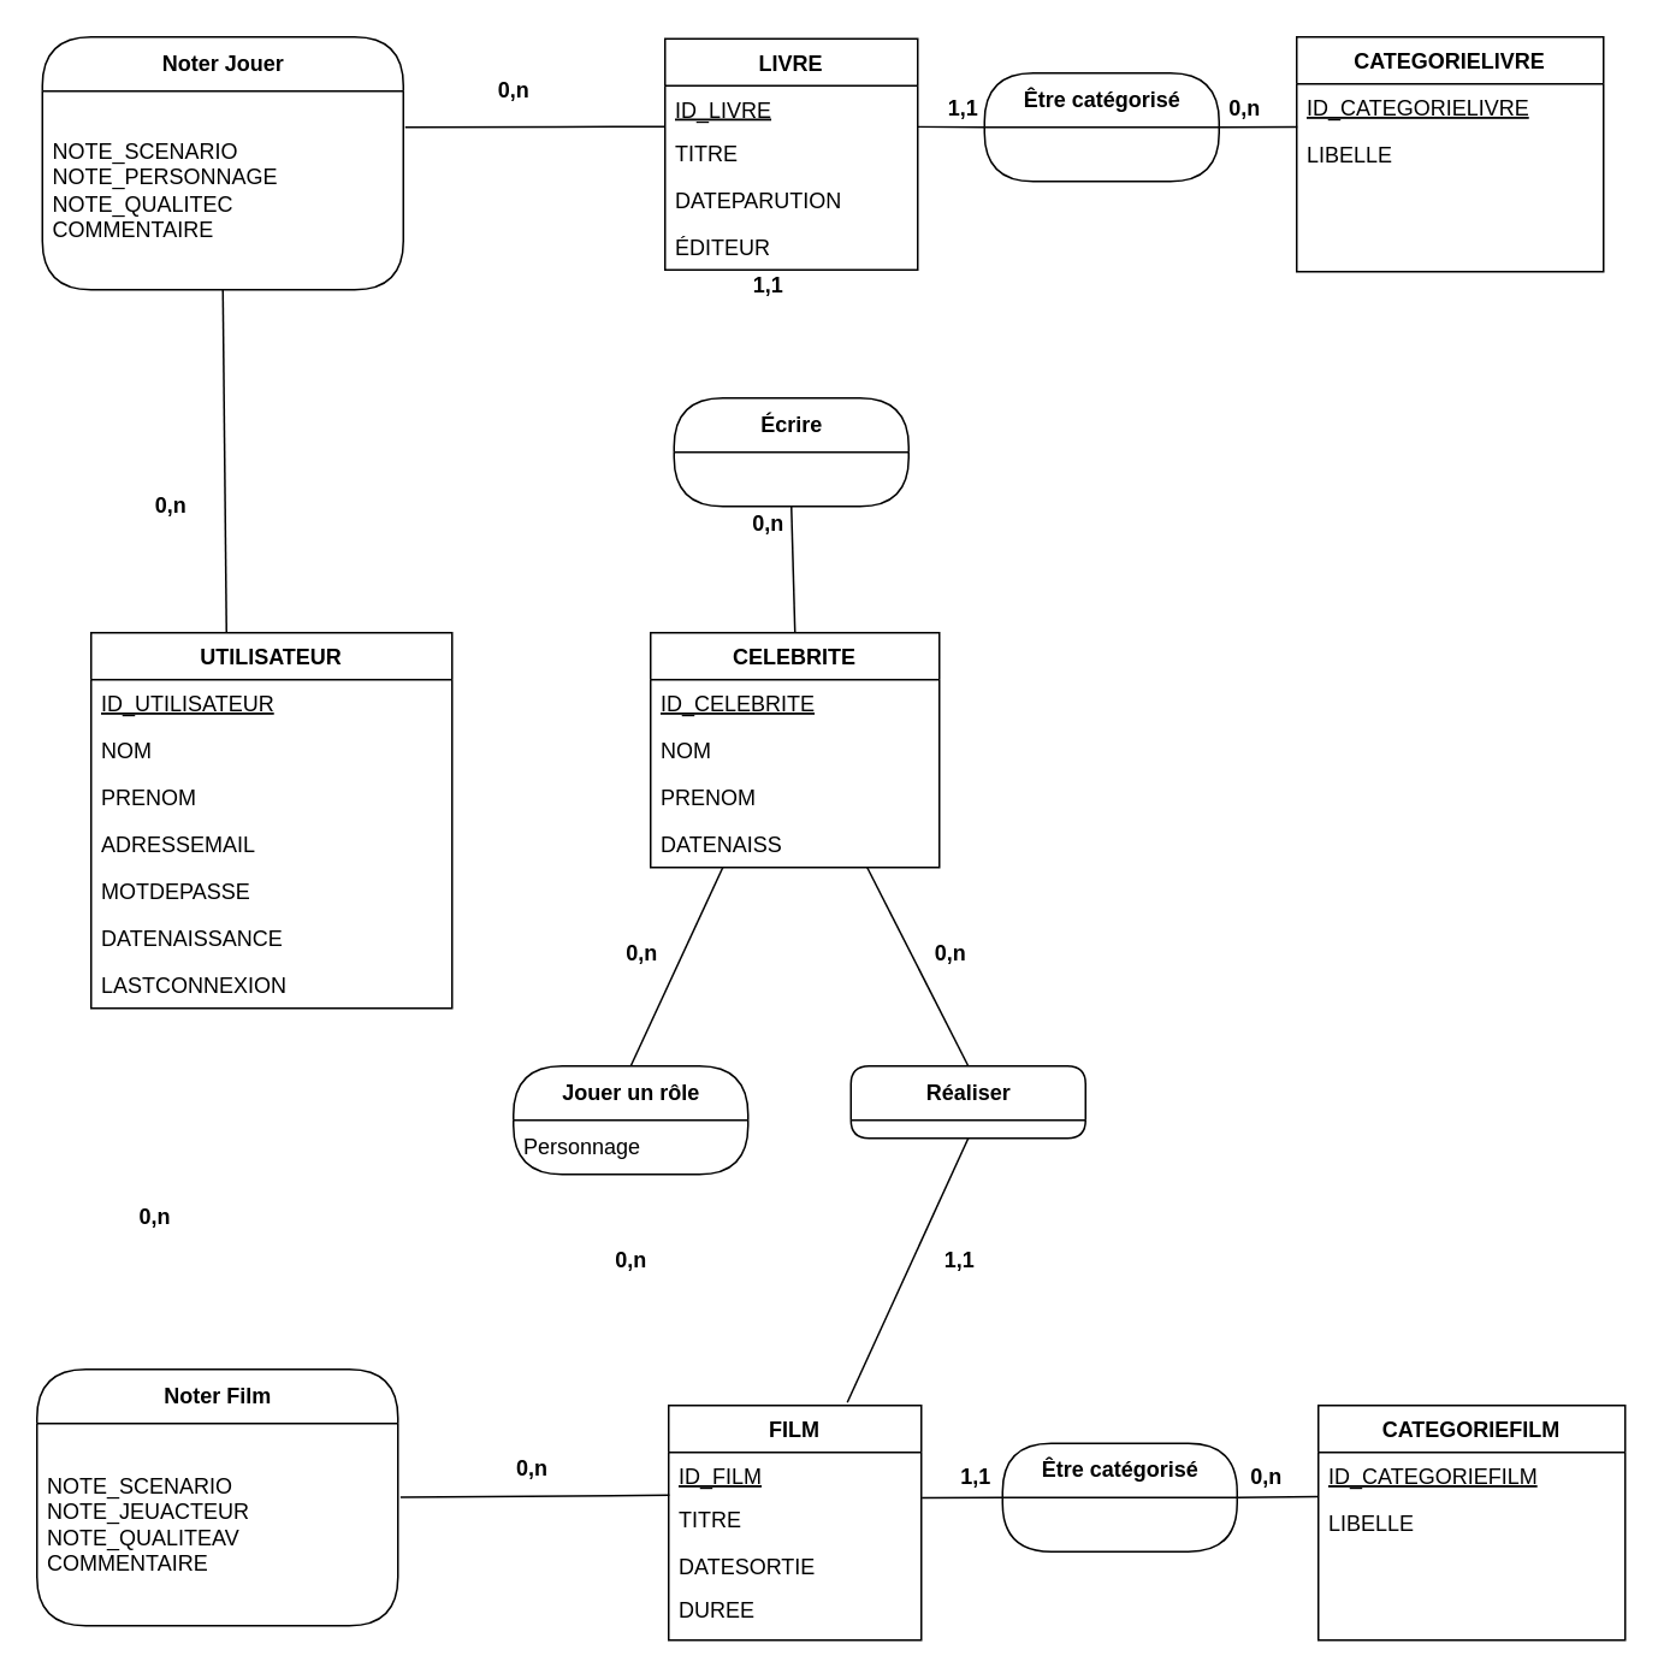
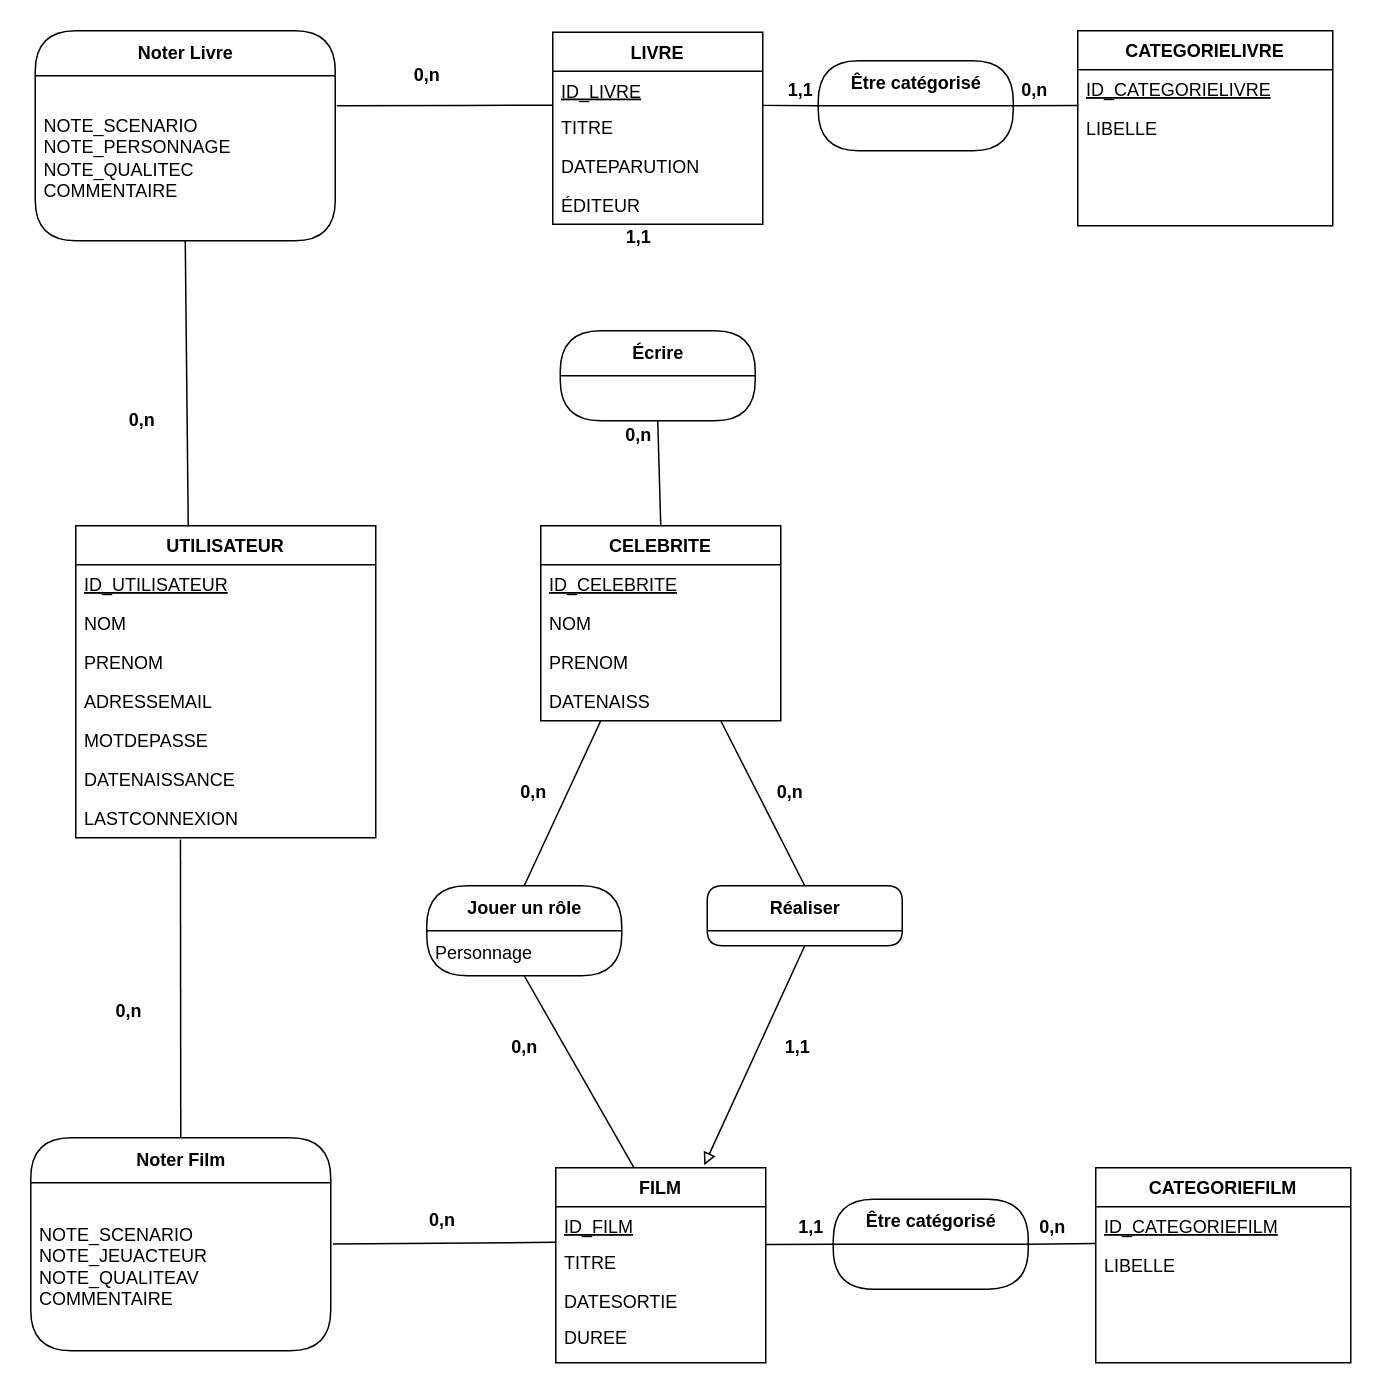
- <mxCell id="49" value="Noter Jouer" style="swimlane;html=1;fontStyle=1;align=center;verticalAlign=middle;childLayout=stackLayout;horizontal=1;startSize=30;horizontalStack=0;resizeParent=0;resizeLast=1;container=0;fontColor=#000000;collapsible=0;rounded=1;arcSize=30;strokeColor=#000000;fillColor=#FFFFFF;swimlaneFillColor=#FFFFFF;dropTarget=0;" parent="1" vertex="1"><mxGeometry x="23" y="20" width="200" height="140" as="geometry" /></mxCell>
+ <mxCell id="49" value="Noter Livre" style="swimlane;html=1;fontStyle=1;align=center;verticalAlign=middle;childLayout=stackLayout;horizontal=1;startSize=30;horizontalStack=0;resizeParent=0;resizeLast=1;container=0;fontColor=#000000;collapsible=0;rounded=1;arcSize=30;strokeColor=#000000;fillColor=#FFFFFF;swimlaneFillColor=#FFFFFF;dropTarget=0;" parent="1" vertex="1"><mxGeometry x="23" y="20" width="200" height="140" as="geometry" /></mxCell>
+ <mxCell id="3" value="" style="endArrow=none;html=1;rounded=0;entryX=0.5;entryY=0;entryDx=0;entryDy=0;exitX=0.349;exitY=1.044;exitDx=0;exitDy=0;exitPerimeter=0;" parent="1" source="42" target="64" edge="1"><mxGeometry relative="1" as="geometry"><mxPoint x="-87.6" y="203.776" as="sourcePoint" /><mxPoint x="0" y="265" as="targetPoint" /></mxGeometry></mxCell>
+ <mxCell id="6" value="" style="endArrow=none;html=1;rounded=0;entryX=0.5;entryY=1;entryDx=0;entryDy=0;exitX=0.373;exitY=0.001;exitDx=0;exitDy=0;exitPerimeter=0;" parent="1" source="56" target="33" edge="1"><mxGeometry relative="1" as="geometry"><mxPoint x="422" y="808" as="sourcePoint" /><mxPoint x="400" y="710" as="targetPoint" /></mxGeometry></mxCell>
- <mxCell id="45" value="" style="endArrow=none;html=1;exitX=0.5;exitY=1;exitDx=0;exitDy=0;entryX=0.707;entryY=-0.013;entryDx=0;entryDy=0;entryPerimeter=0;endFill=0;" parent="1" source="67" target="56" edge="1"><mxGeometry width="50" height="50" relative="1" as="geometry"><mxPoint x="540" y="631" as="sourcePoint" /><mxPoint x="599" y="660.002" as="targetPoint" /></mxGeometry></mxCell>
+ <mxCell id="45" value="" style="endArrow=block;html=1;exitX=0.5;exitY=1;exitDx=0;exitDy=0;entryX=0.707;entryY=-0.013;entryDx=0;entryDy=0;entryPerimeter=0;endFill=0;" parent="1" source="67" target="56" edge="1"><mxGeometry width="50" height="50" relative="1" as="geometry"><mxPoint x="540" y="631" as="sourcePoint" /><mxPoint x="599" y="660.002" as="targetPoint" /></mxGeometry></mxCell>
